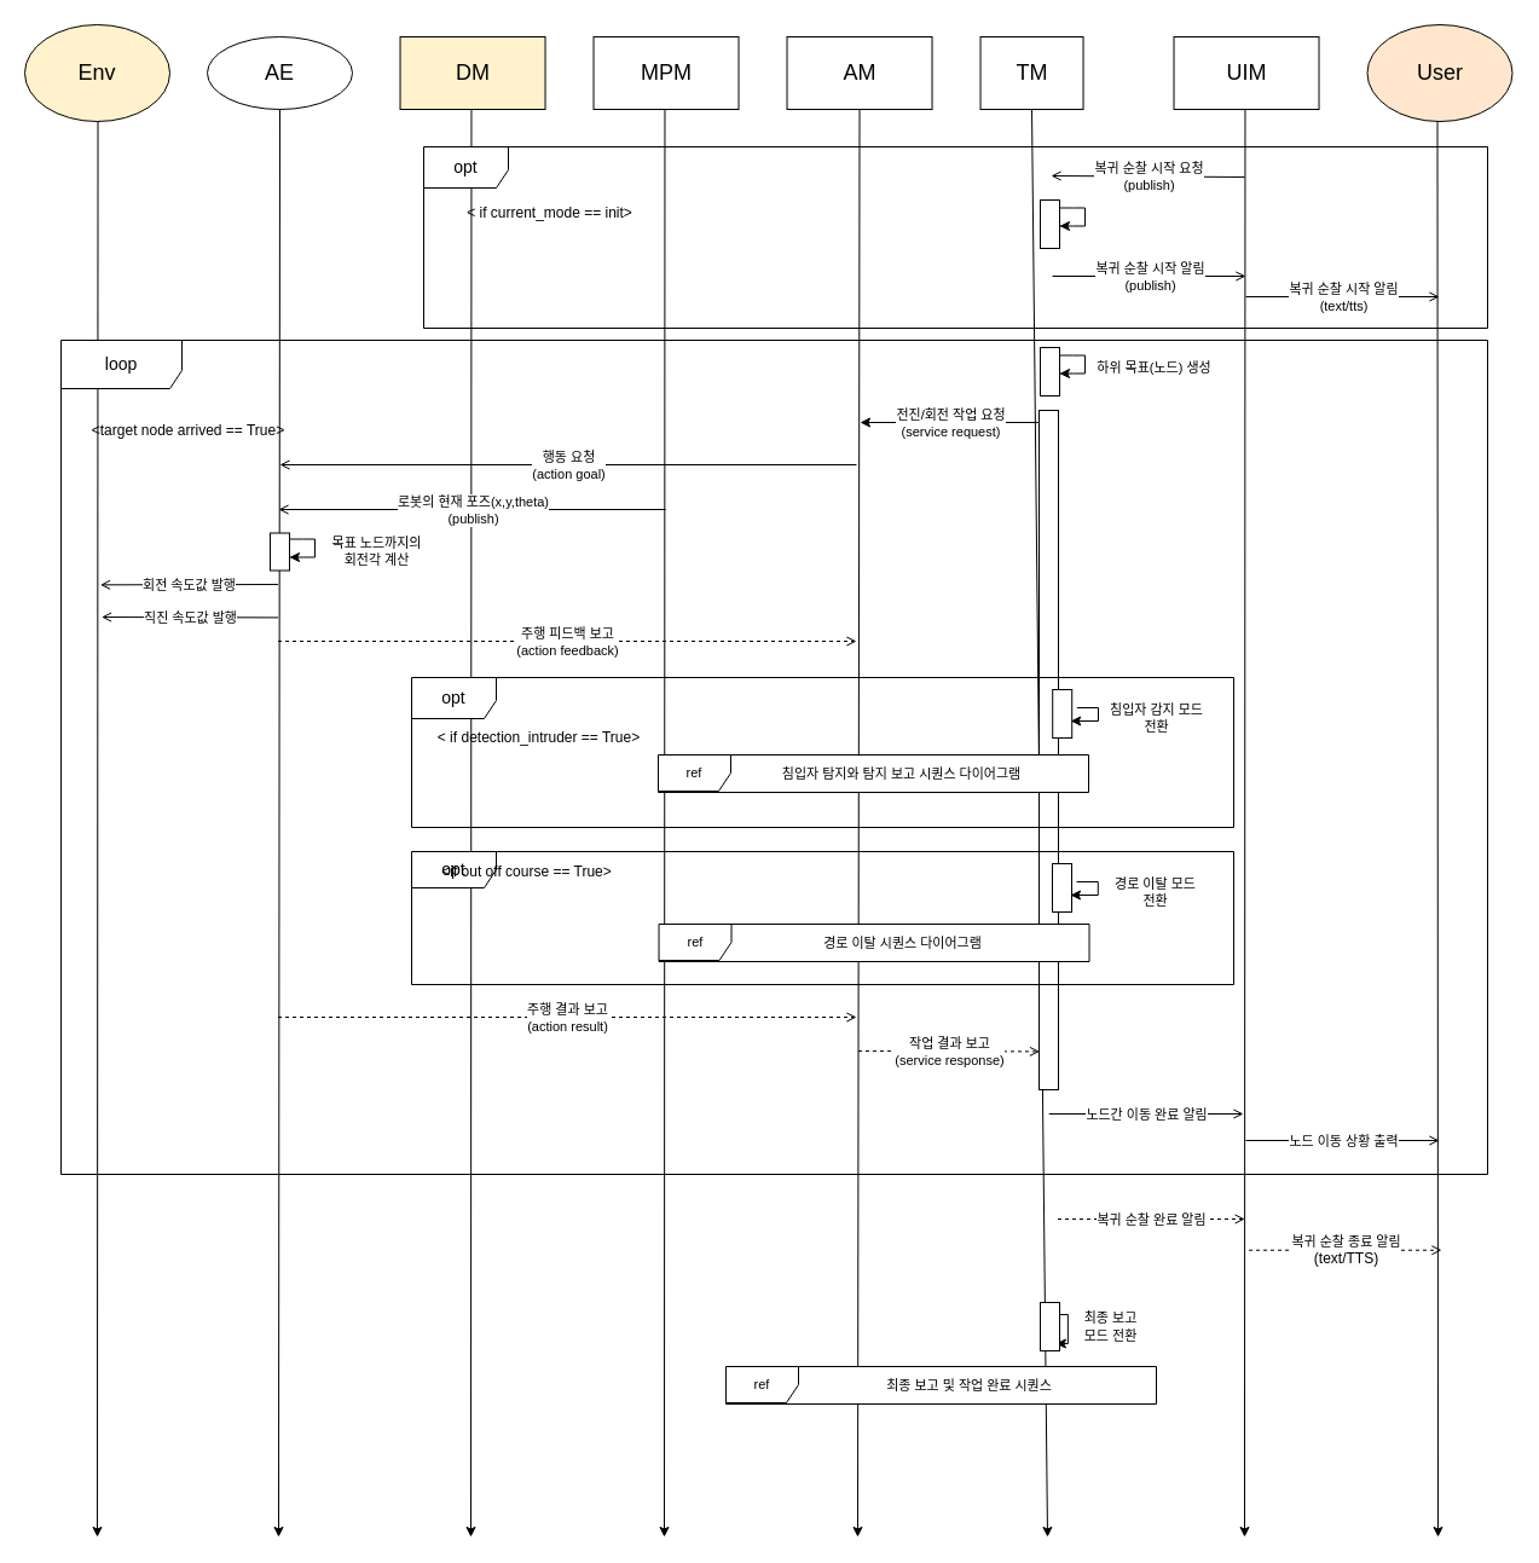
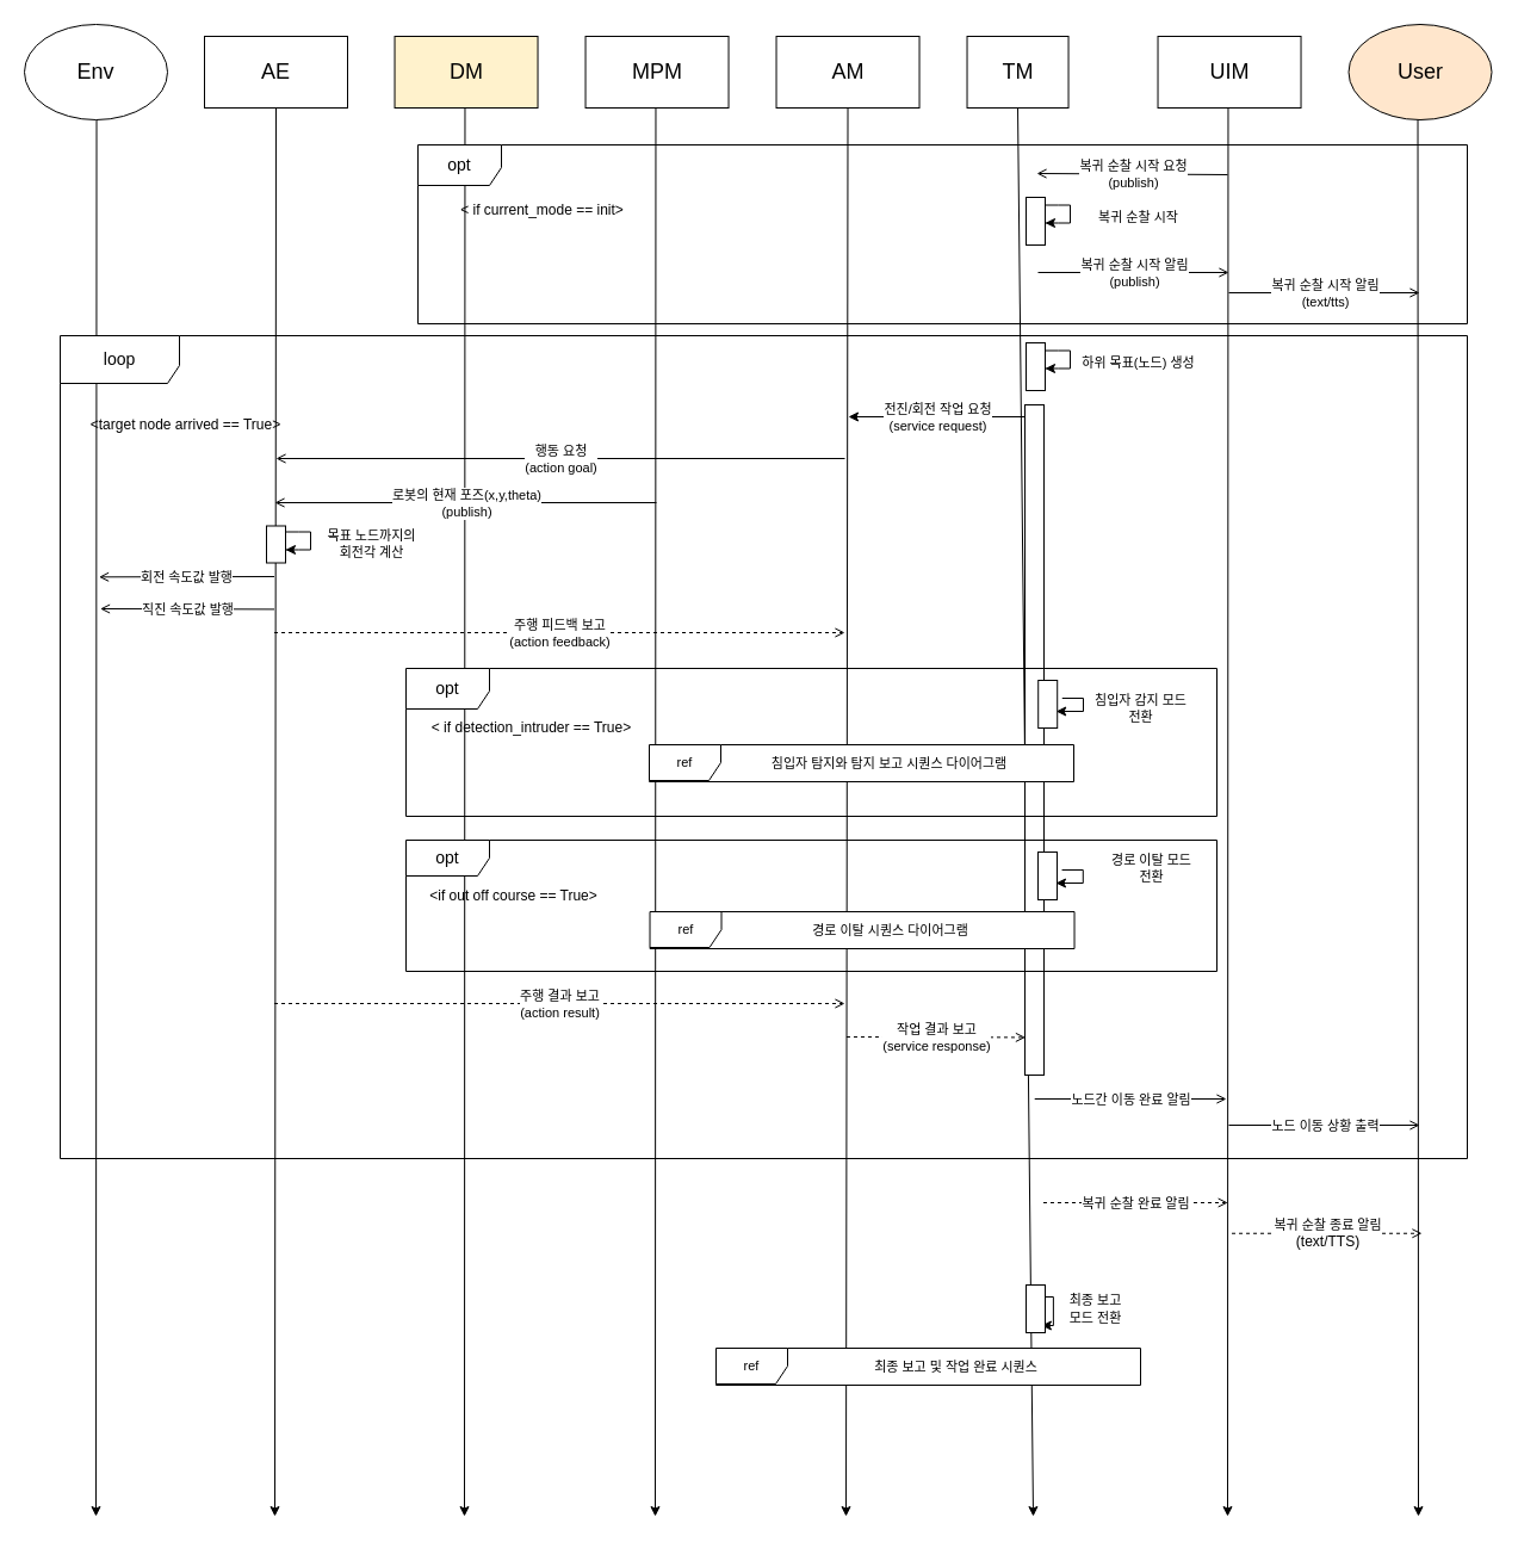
- <mxCell id="5" value="&lt;font style=&quot;font-size: 18px;&quot;&gt;Env&lt;/font&gt;" style="ellipse;whiteSpace=wrap;html=1;fillColor=#fff2cc;" vertex="1" parent="1"><mxGeometry x="20" y="20" width="120" height="80" as="geometry" /></mxCell>
+ <mxCell id="5" value="&lt;font style=&quot;font-size: 18px;&quot;&gt;Env&lt;/font&gt;" style="ellipse;whiteSpace=wrap;html=1;" vertex="1" parent="1"><mxGeometry x="20" y="20" width="120" height="80" as="geometry" /></mxCell>
- <mxCell id="52" value="&lt;span style=&quot;font-size: 18px;&quot;&gt;AE&lt;/span&gt;" style="ellipse;whiteSpace=wrap;html=1;" vertex="1" parent="1"><mxGeometry x="171" y="30" width="120" height="60" as="geometry" /></mxCell>
+ <mxCell id="52" value="&lt;span style=&quot;font-size: 18px;&quot;&gt;AE&lt;/span&gt;" style="rounded=0;whiteSpace=wrap;html=1;" vertex="1" parent="1"><mxGeometry x="171" y="30" width="120" height="60" as="geometry" /></mxCell>
+ <mxCell id="62" value="복귀 순찰 시작" style="text;html=1;align=center;verticalAlign=middle;resizable=0;points=[];autosize=1;strokeColor=none;fillColor=none;fontSize=11;" vertex="1" parent="1"><mxGeometry x="903.53" y="167" width="100" height="30" as="geometry" /></mxCell>
- <mxCell id="78" value="&amp;lt;if out off course == True&amp;gt;" style="text;html=1;align=center;verticalAlign=middle;resizable=0;points=[];autosize=1;strokeColor=none;fillColor=none;fontSize=12;" vertex="1" parent="1"><mxGeometry x="355" y="706" width="160" height="30" as="geometry" /></mxCell>
+ <mxCell id="78" value="&amp;lt;if out off course == True&amp;gt;" style="text;html=1;align=center;verticalAlign=middle;resizable=0;points=[];autosize=1;strokeColor=none;fillColor=none;fontSize=12;" vertex="1" parent="1"><mxGeometry x="350" y="736" width="160" height="30" as="geometry" /></mxCell>
- <mxCell id="80" value="경로 이탈 모드&lt;br style=&quot;font-size: 11px;&quot;&gt;전환" style="text;html=1;align=center;verticalAlign=middle;resizable=0;points=[];autosize=1;strokeColor=none;fillColor=none;fontSize=11;" vertex="1" parent="1"><mxGeometry x="905.32" y="718" width="100" height="40" as="geometry" /></mxCell>
+ <mxCell id="80" value="경로 이탈 모드&lt;br style=&quot;font-size: 11px;&quot;&gt;전환" style="text;html=1;align=center;verticalAlign=middle;resizable=0;points=[];autosize=1;strokeColor=none;fillColor=none;fontSize=11;" vertex="1" parent="1"><mxGeometry x="915.32" y="708" width="100" height="40" as="geometry" /></mxCell>
